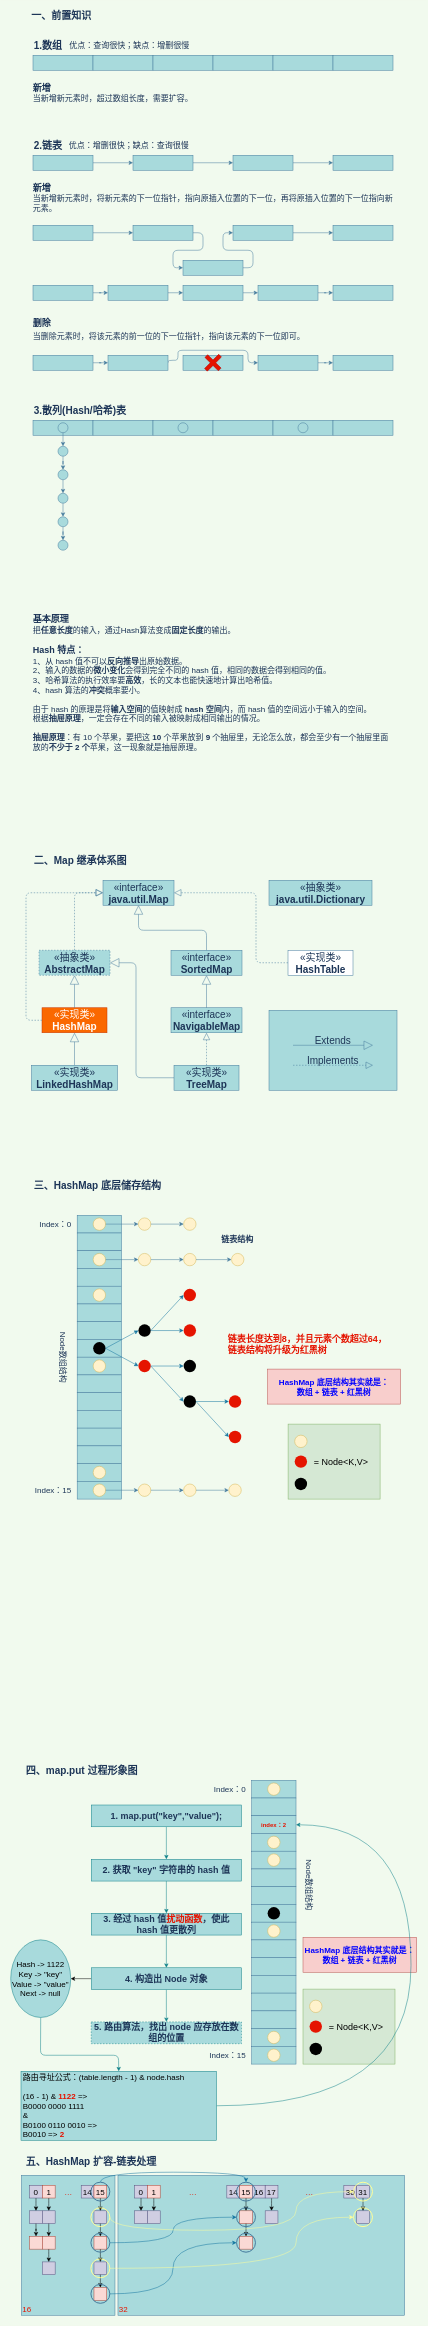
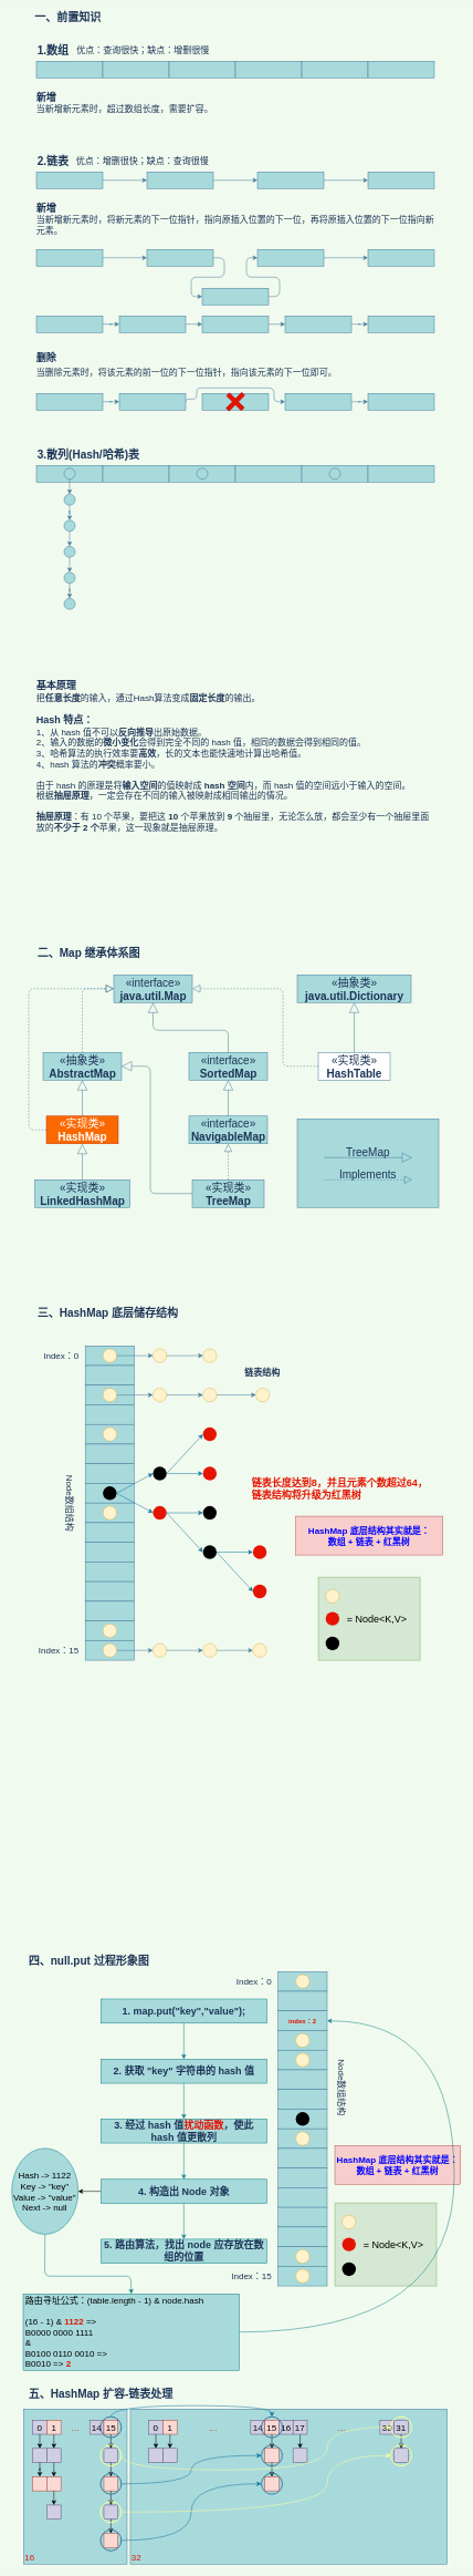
+ <mxCell id="89" value="" style="endArrow=block;endSize=16;endFill=0;html=1;strokeColor=#457B9D;fillColor=#A8DADC;fontSize=20;fontColor=#1D3557;entryX=0.5;entryY=1;entryDx=0;entryDy=0;labelBackgroundColor=#F1FAEE;" parent="1" source="75" target="74" edge="1"><mxGeometry width="160" relative="1" as="geometry"><mxPoint x="639.58" y="1885" as="sourcePoint" /><mxPoint x="639.58" y="1820" as="targetPoint" /></mxGeometry></mxCell>
- <mxCell id="83" value="«抽象类»&lt;br&gt;&lt;b&gt;AbstractMap&lt;/b&gt;" style="html=1;rounded=0;sketch=0;strokeColor=#457B9D;fillColor=#A8DADC;fontSize=20;fontColor=#1D3557;align=center;dashed=1;" parent="1" vertex="1"><mxGeometry x="77" y="1900" width="142" height="50" as="geometry" /></mxCell>
+ <mxCell id="83" value="«抽象类»&lt;br&gt;&lt;b&gt;AbstractMap&lt;/b&gt;" style="html=1;rounded=0;sketch=0;strokeColor=#457B9D;fillColor=#A8DADC;fontSize=20;fontColor=#1D3557;align=center;" parent="1" vertex="1"><mxGeometry x="77" y="1900" width="142" height="50" as="geometry" /></mxCell>
- <mxCell id="157" value="Extends" style="text;html=1;strokeColor=none;fillColor=none;align=center;verticalAlign=middle;whiteSpace=wrap;rounded=0;sketch=0;fontSize=20;fontColor=#1D3557;" parent="154" vertex="1"><mxGeometry x="40" width="80" height="20" as="geometry" /></mxCell>
+ <mxCell id="157" value="TreeMap" style="text;html=1;strokeColor=none;fillColor=none;align=center;verticalAlign=middle;whiteSpace=wrap;rounded=0;sketch=0;fontSize=20;fontColor=#1D3557;" parent="154" vertex="1"><mxGeometry x="40" width="80" height="20" as="geometry" /></mxCell>
- <mxCell id="160" value="四、map.put&amp;nbsp;过程形象图" style="text;html=1;strokeColor=none;fillColor=none;align=left;verticalAlign=middle;whiteSpace=wrap;rounded=0;sketch=0;fontColor=#1D3557;fontSize=20;fontStyle=1" vertex="1" parent="1"><mxGeometry x="49" y="3530" width="306" height="20" as="geometry" /></mxCell>
+ <mxCell id="160" value="四、null.put&amp;nbsp;过程形象图" style="text;html=1;strokeColor=none;fillColor=none;align=left;verticalAlign=middle;whiteSpace=wrap;rounded=0;sketch=0;fontColor=#1D3557;fontSize=20;fontStyle=1" vertex="1" parent="1"><mxGeometry x="49" y="3530" width="306" height="20" as="geometry" /></mxCell>
- <mxCell id="197" value="&lt;b style=&quot;color: rgb(29 , 53 , 87) ; font-size: 18px ; text-align: left&quot;&gt;5.&amp;nbsp;路由算法，找出&amp;nbsp;node&amp;nbsp;应存放在数组的位置&lt;br&gt;&lt;/b&gt;" style="rounded=0;whiteSpace=wrap;html=1;sketch=0;strokeColor=#0e8088;fontSize=16;align=center;fillColor=#A8DADC;dashed=1;" vertex="1" parent="1"><mxGeometry x="181.5" y="4043.32" width="300.46" height="43.56" as="geometry" /></mxCell>
+ <mxCell id="197" value="&lt;b style=&quot;color: rgb(29 , 53 , 87) ; font-size: 18px ; text-align: left&quot;&gt;5.&amp;nbsp;路由算法，找出&amp;nbsp;node&amp;nbsp;应存放在数组的位置&lt;br&gt;&lt;/b&gt;" style="rounded=0;whiteSpace=wrap;html=1;sketch=0;strokeColor=#0e8088;fontSize=16;align=center;fillColor=#A8DADC;" vertex="1" parent="1"><mxGeometry x="181.5" y="4043.32" width="300.46" height="43.56" as="geometry" /></mxCell>
